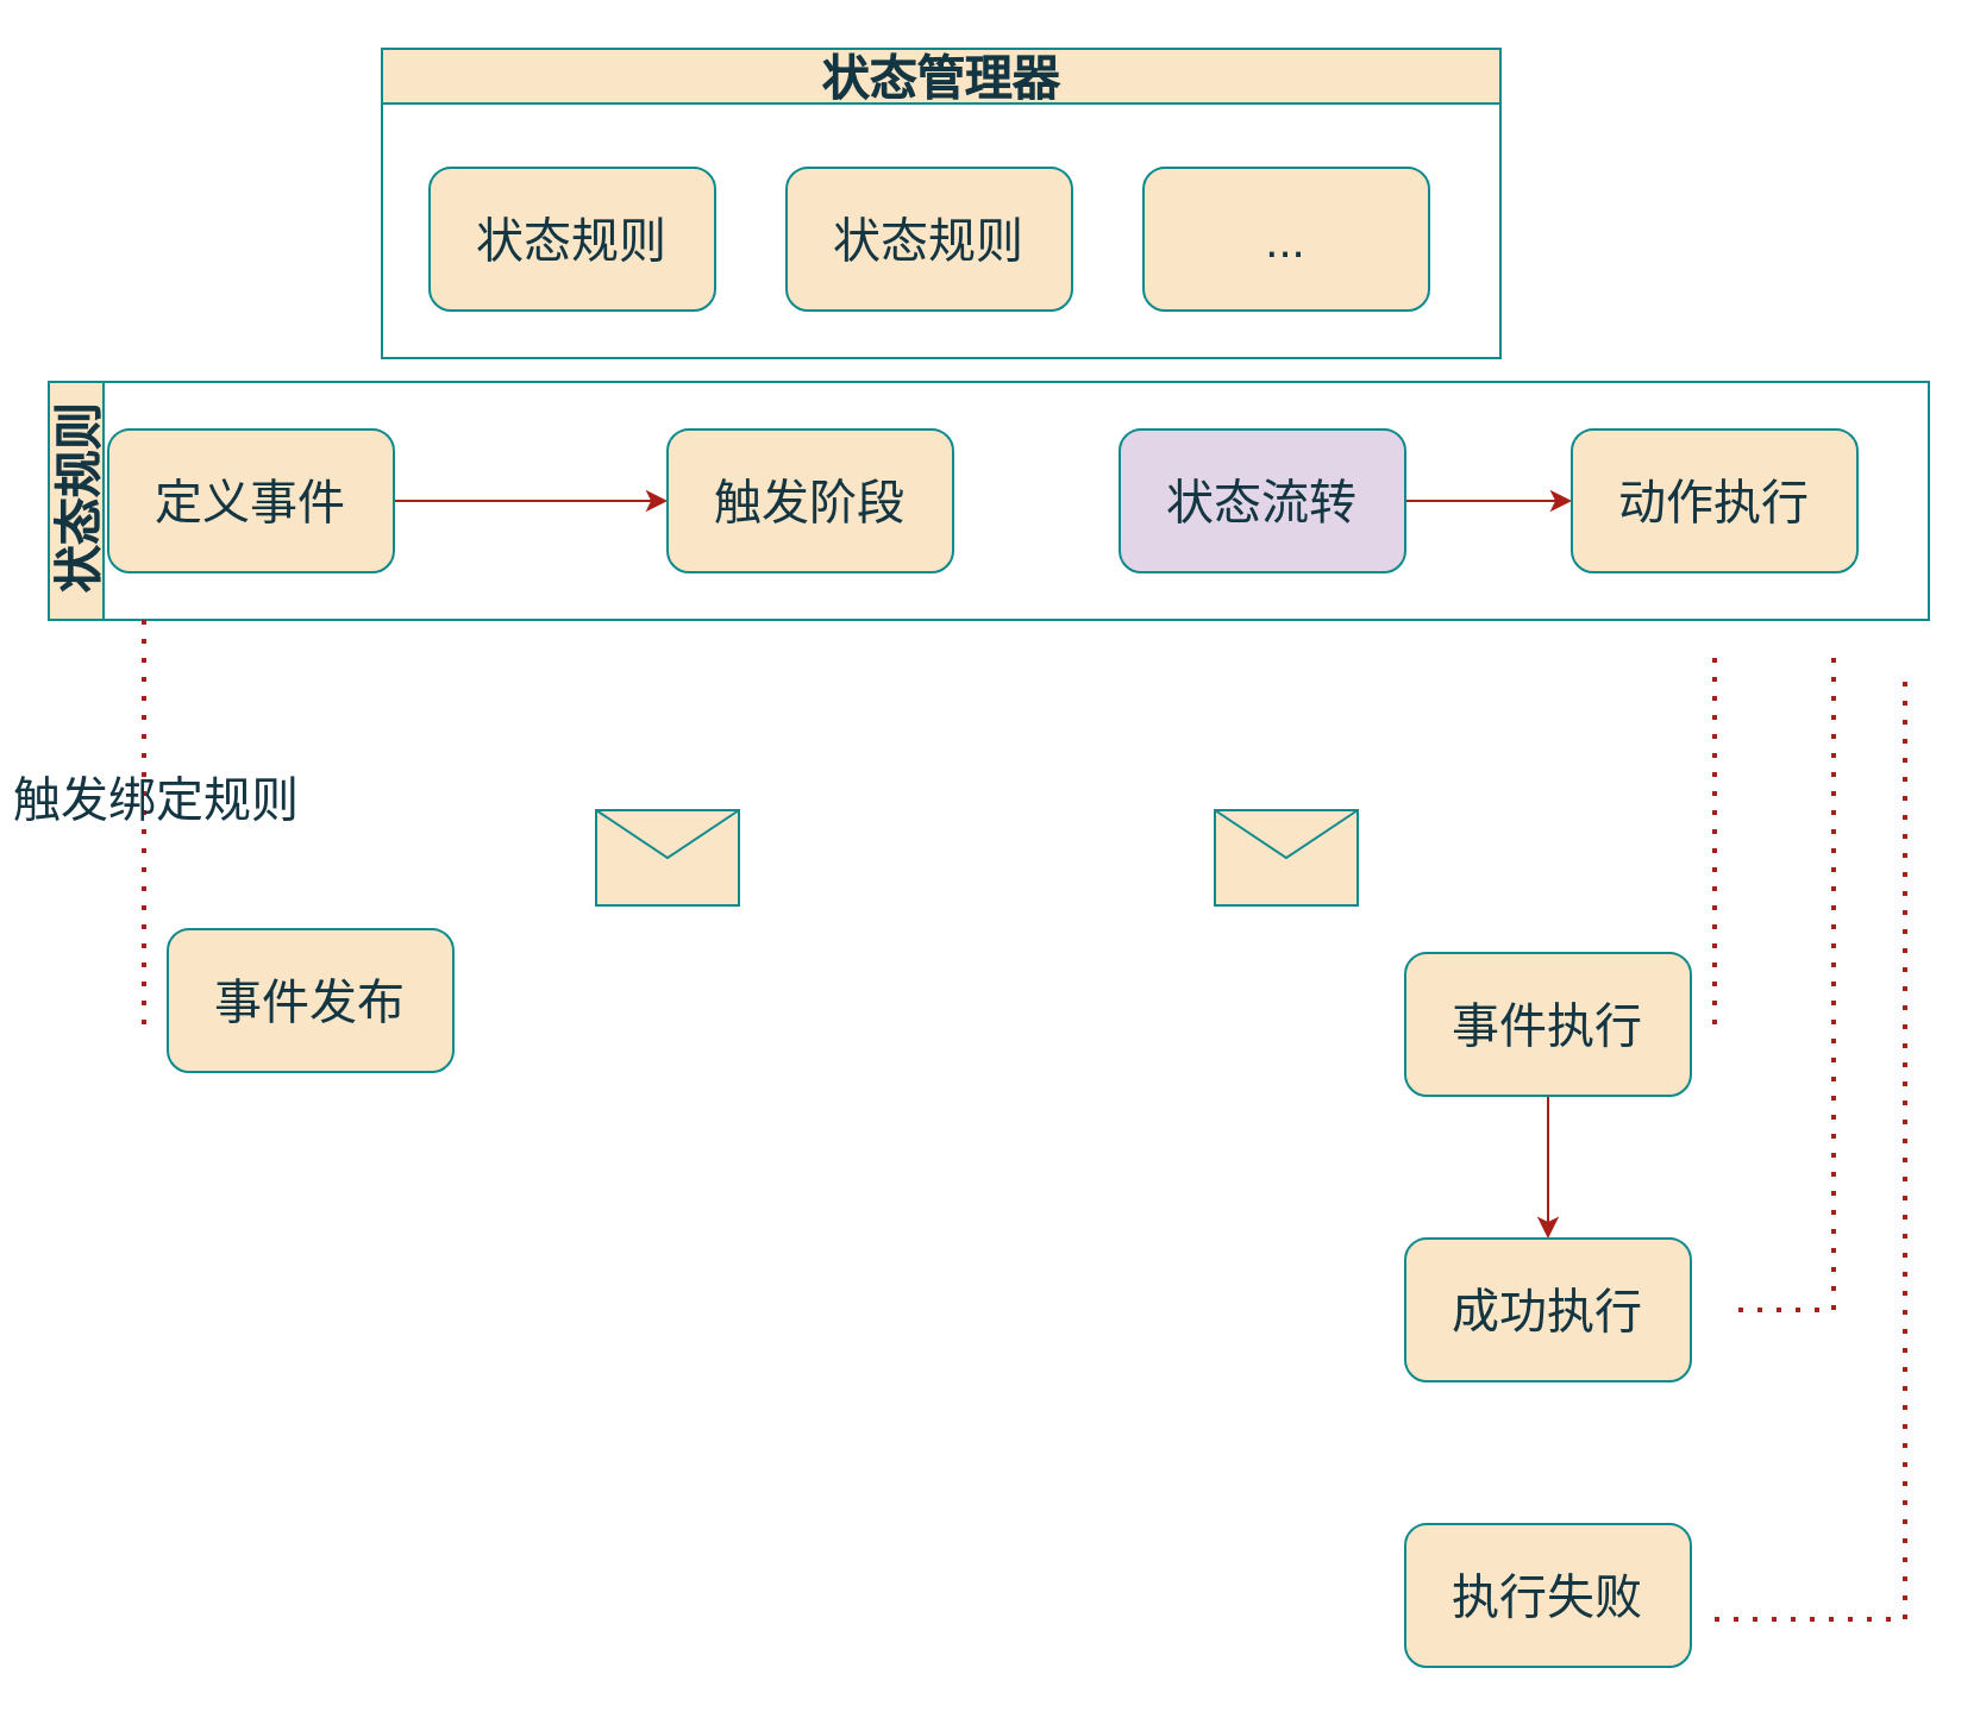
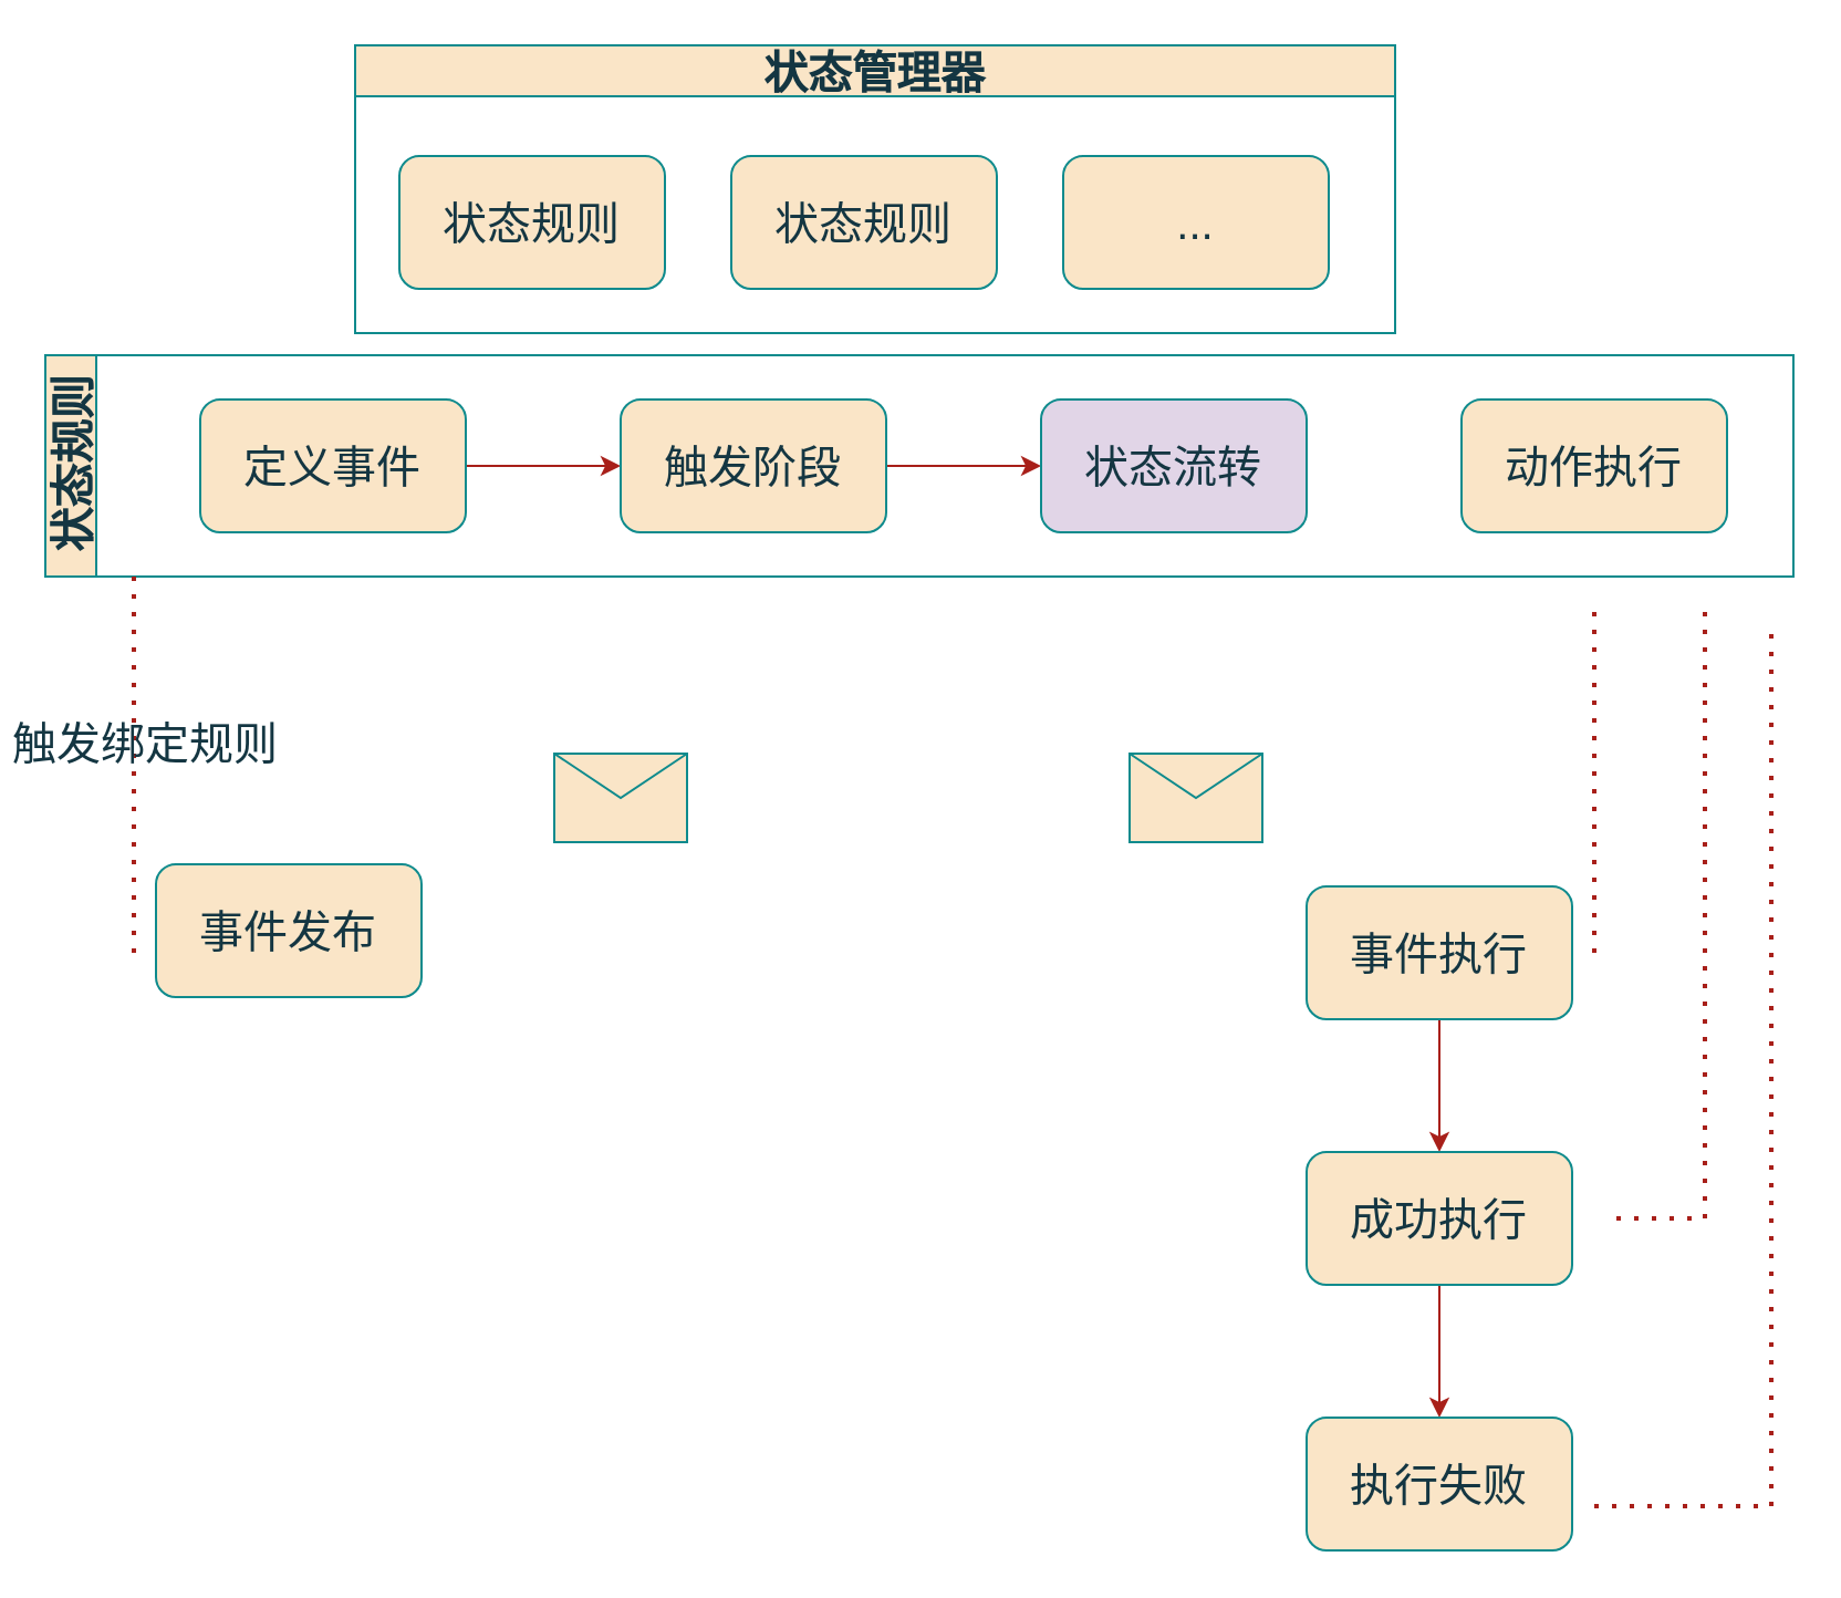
- <mxCell id="16" value="&lt;font style=&quot;font-size: 20px;&quot;&gt;定义事件&lt;/font&gt;" style="rounded=1;whiteSpace=wrap;html=1;labelBackgroundColor=none;fillColor=#FAE5C7;strokeColor=#0F8B8D;fontColor=#143642;" vertex="1" parent="14"><mxGeometry x="25" y="20" width="120" height="60" as="geometry" /></mxCell>
+ <mxCell id="16" value="&lt;font style=&quot;font-size: 20px;&quot;&gt;定义事件&lt;/font&gt;" style="rounded=1;whiteSpace=wrap;html=1;labelBackgroundColor=none;fillColor=#FAE5C7;strokeColor=#0F8B8D;fontColor=#143642;" vertex="1" parent="14"><mxGeometry x="70" y="20" width="120" height="60" as="geometry" /></mxCell>
+ <mxCell id="17" value="" style="edgeStyle=orthogonalEdgeStyle;rounded=0;orthogonalLoop=1;jettySize=auto;html=1;labelBackgroundColor=none;strokeColor=#A8201A;fontColor=default;" edge="1" parent="14" source="18" target="20"><mxGeometry relative="1" as="geometry" /></mxCell>
- <mxCell id="19" value="" style="edgeStyle=orthogonalEdgeStyle;rounded=0;orthogonalLoop=1;jettySize=auto;html=1;labelBackgroundColor=none;strokeColor=#A8201A;fontColor=default;" edge="1" parent="14" source="20" target="21"><mxGeometry relative="1" as="geometry" /></mxCell>
+ <mxCell id="11" value="" style="edgeStyle=orthogonalEdgeStyle;rounded=0;orthogonalLoop=1;jettySize=auto;html=1;labelBackgroundColor=none;strokeColor=#A8201A;fontColor=default;" edge="1" parent="1" source="12" target="13"><mxGeometry relative="1" as="geometry" /></mxCell>
